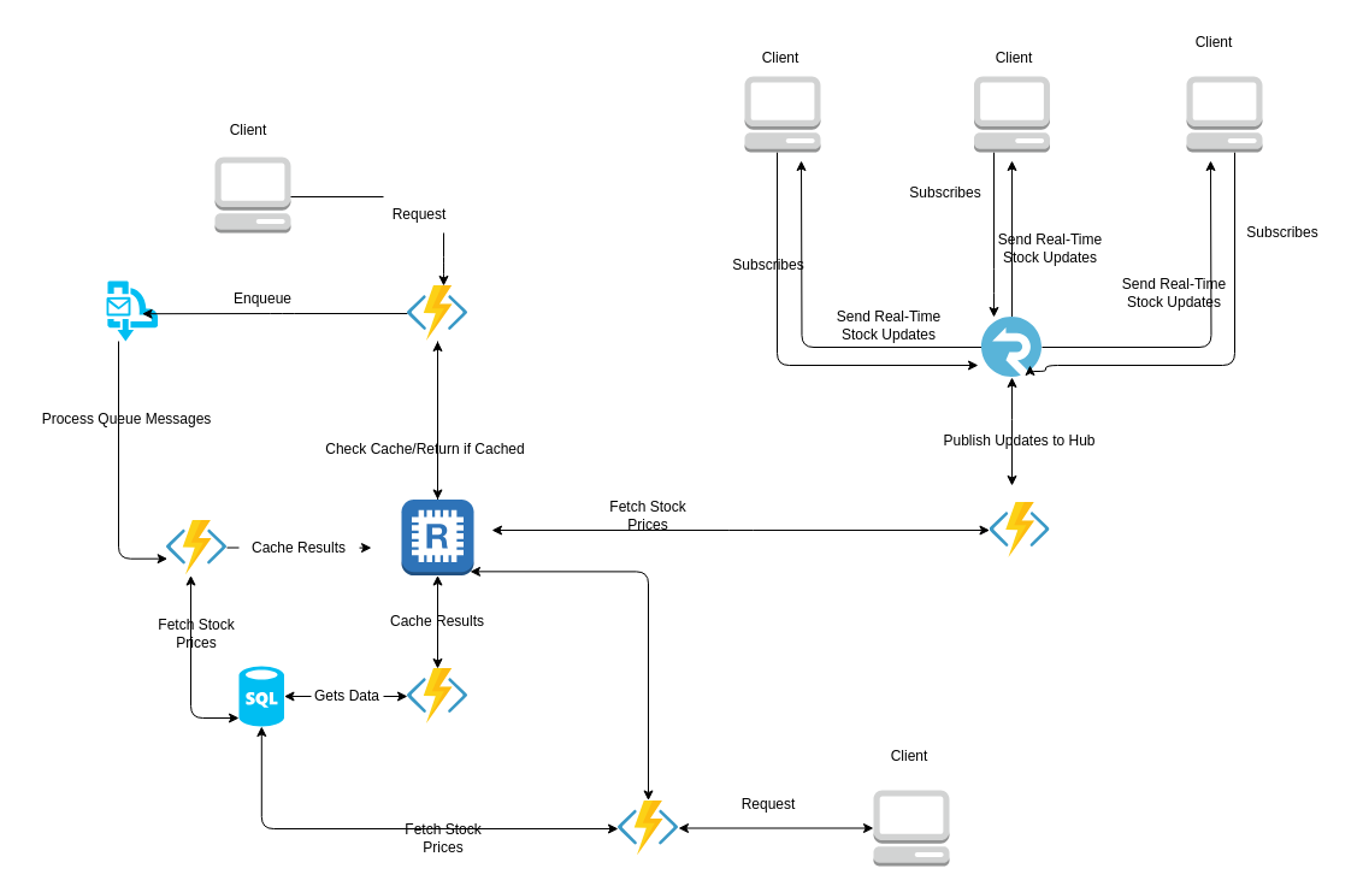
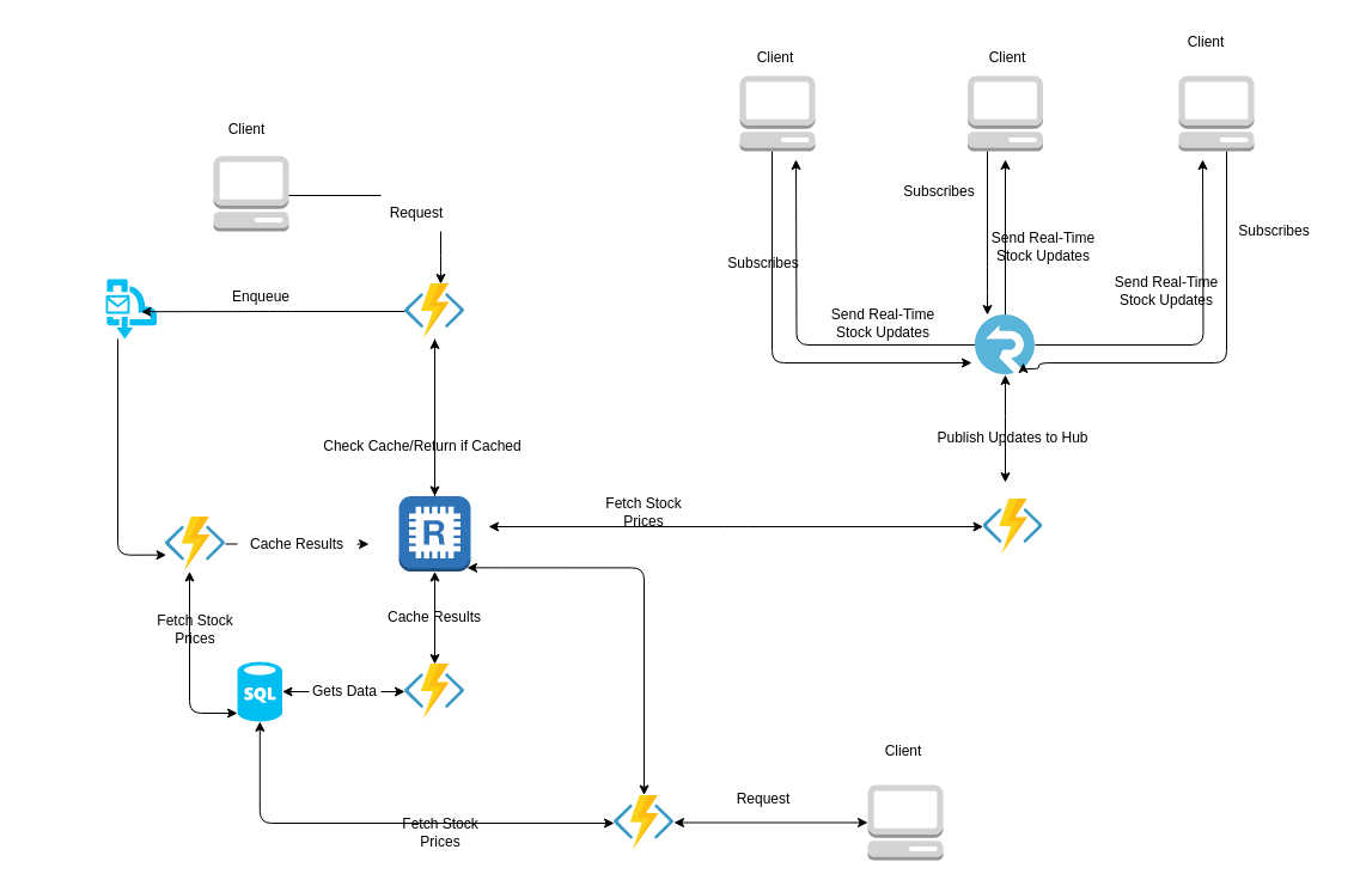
- <mxCell id="26" value="Process Queue Messages" style="text;html=1;strokeColor=none;fillColor=none;align=center;verticalAlign=middle;whiteSpace=wrap;rounded=0;" parent="1" vertex="1"><mxGeometry x="20.5" y="333" width="167.5" height="30" as="geometry" /></mxCell>
